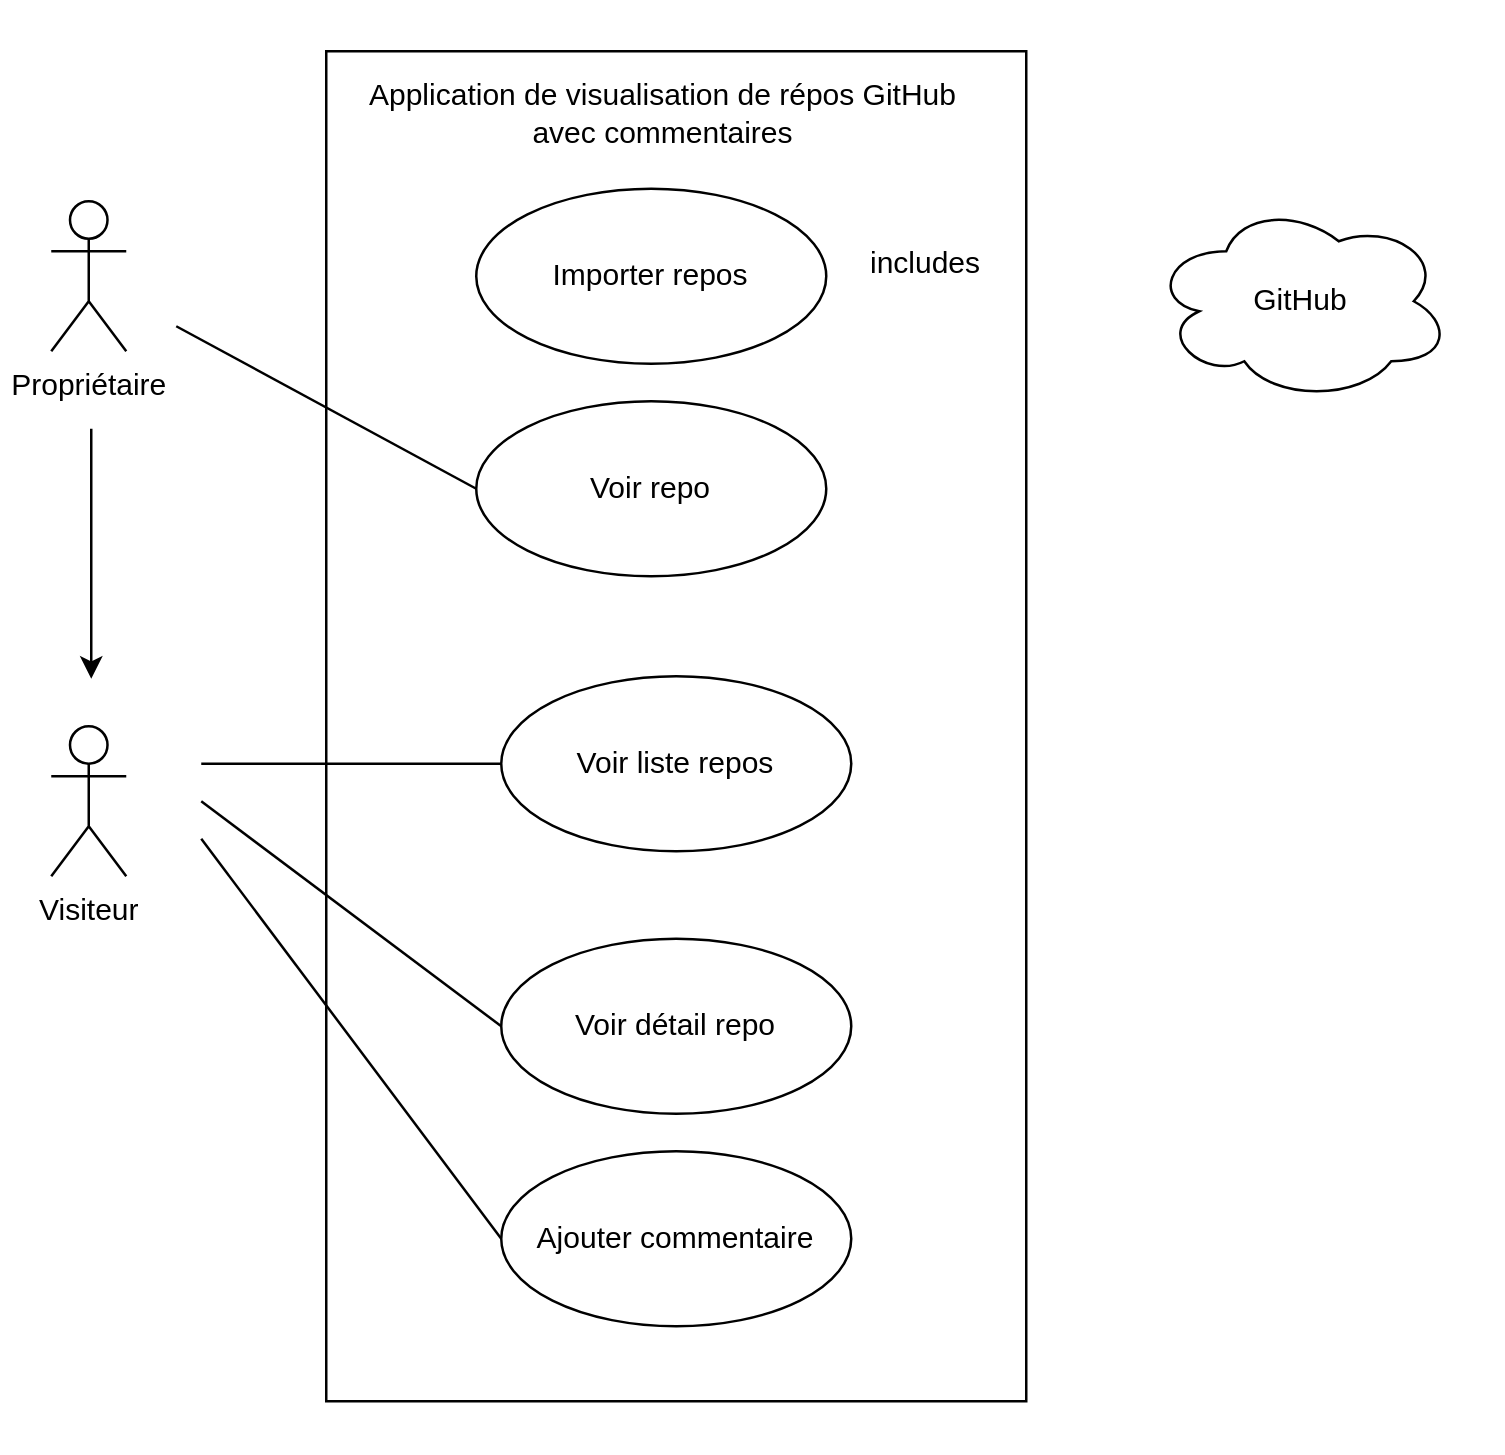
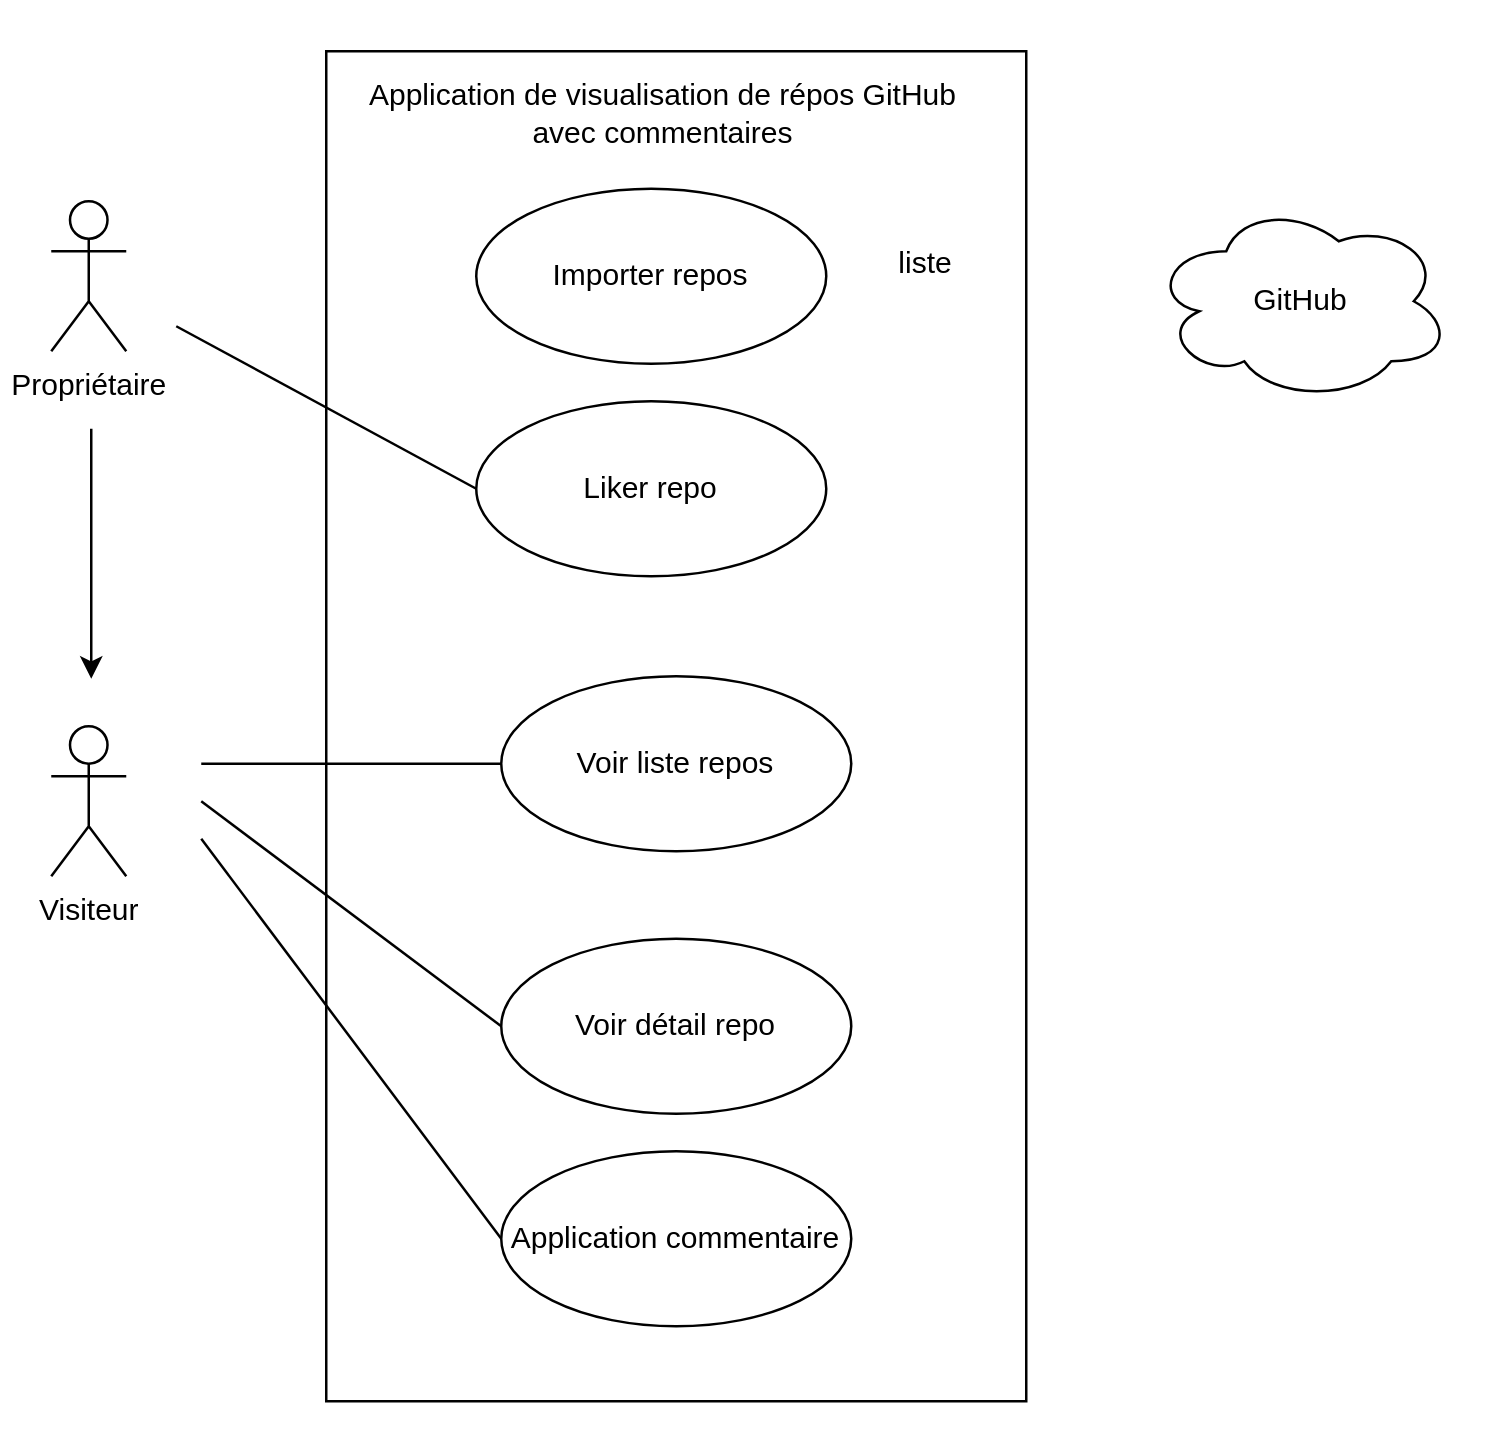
- <mxCell id="17" value="includes" style="text;html=1;align=center;verticalAlign=middle;whiteSpace=wrap;rounded=0;" vertex="1" parent="1"><mxGeometry x="340" y="90" width="60" height="30" as="geometry" /></mxCell>
+ <mxCell id="17" value="liste" style="text;html=1;align=center;verticalAlign=middle;whiteSpace=wrap;rounded=0;" vertex="1" parent="1"><mxGeometry x="340" y="90" width="60" height="30" as="geometry" /></mxCell>
- <mxCell id="14" value="Voir repo" style="ellipse;whiteSpace=wrap;html=1;" vertex="1" parent="1"><mxGeometry x="190" y="160" width="140" height="70" as="geometry" /></mxCell>
+ <mxCell id="14" value="Liker repo" style="ellipse;whiteSpace=wrap;html=1;" vertex="1" parent="1"><mxGeometry x="190" y="160" width="140" height="70" as="geometry" /></mxCell>
- <mxCell id="8" value="Ajouter commentaire" style="ellipse;whiteSpace=wrap;html=1;" vertex="1" parent="1"><mxGeometry x="200" y="460" width="140" height="70" as="geometry" /></mxCell>
+ <mxCell id="8" value="Application commentaire" style="ellipse;whiteSpace=wrap;html=1;" vertex="1" parent="1"><mxGeometry x="200" y="460" width="140" height="70" as="geometry" /></mxCell>
